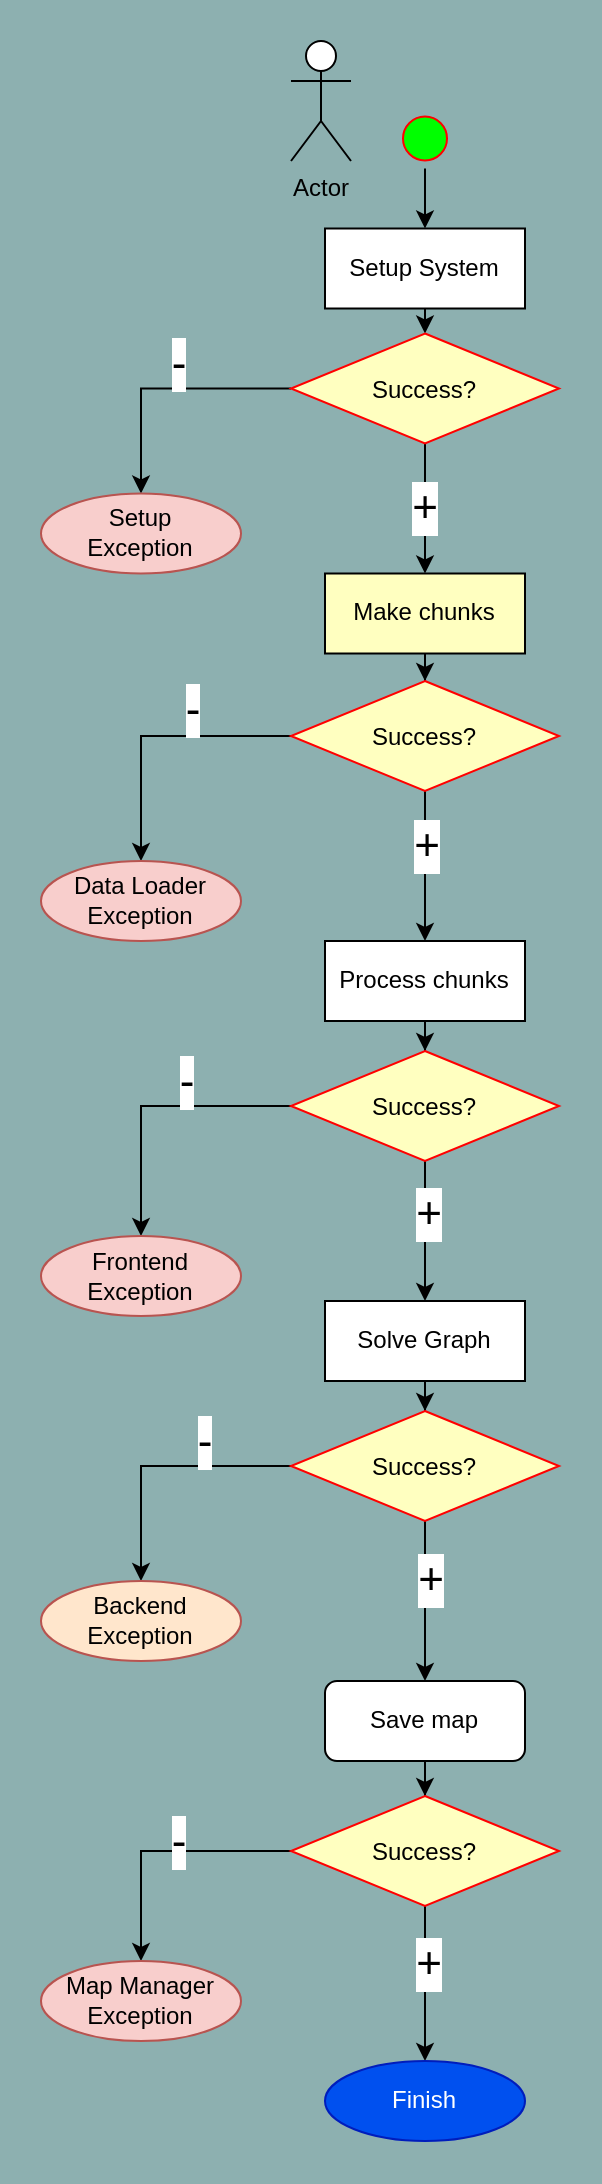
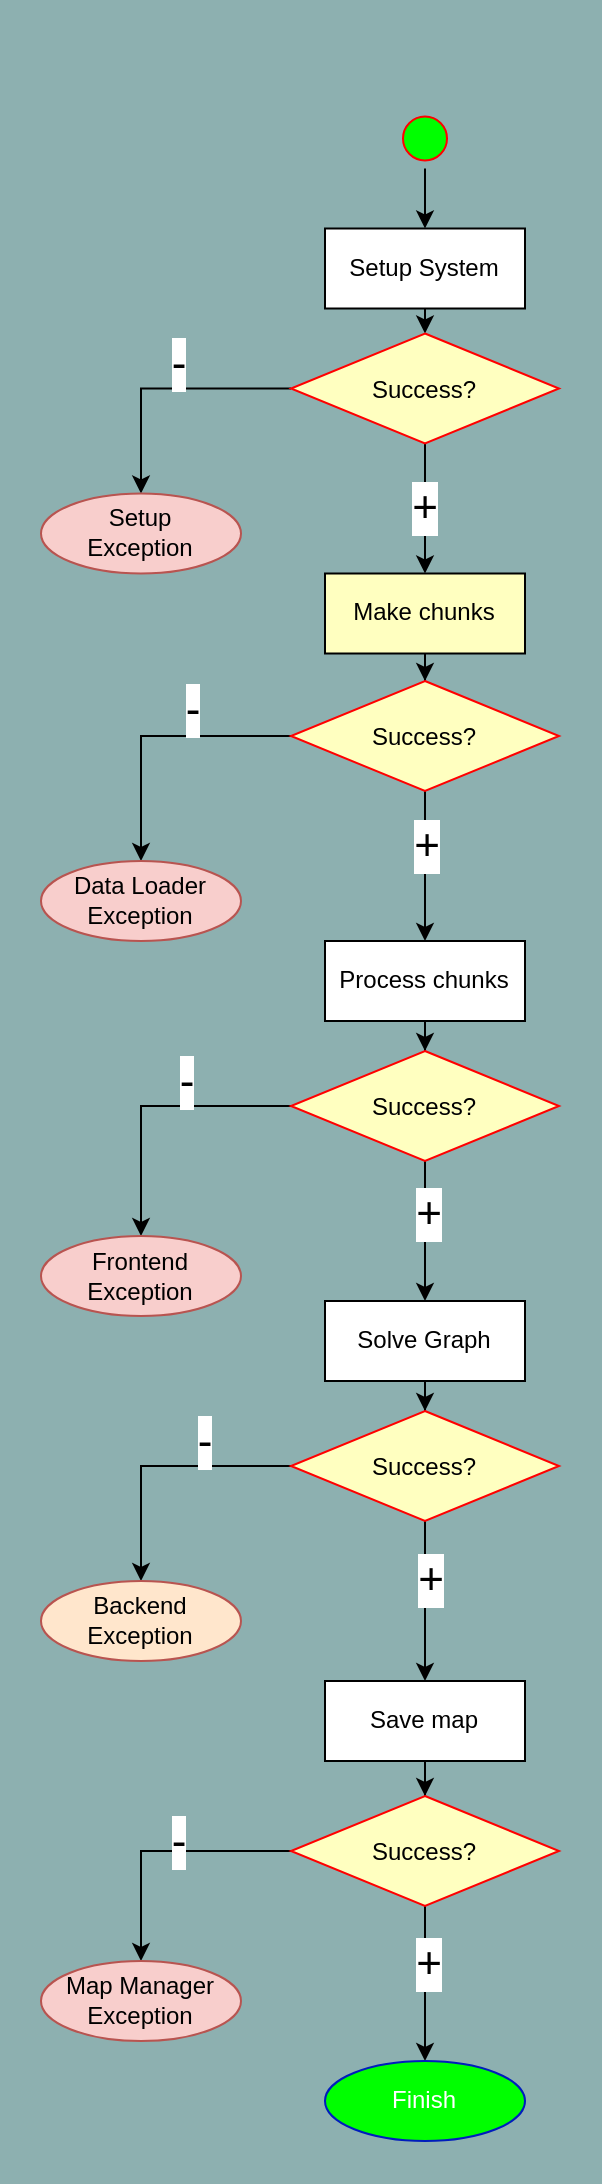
- <mxCell id="4" value="Actor" style="shape=umlActor;verticalLabelPosition=bottom;verticalAlign=top;html=1;" vertex="1" parent="1"><mxGeometry x="145" y="20" width="30" height="60" as="geometry" /></mxCell>
- <mxCell id="36" value="Save map" style="whiteSpace=wrap;html=1;align=center;rounded=1;" vertex="1" parent="1"><mxGeometry x="162" y="840" width="100" height="40" as="geometry" /></mxCell>
+ <mxCell id="36" value="Save map" style="whiteSpace=wrap;html=1;align=center;" vertex="1" parent="1"><mxGeometry x="162" y="840" width="100" height="40" as="geometry" /></mxCell>
- <mxCell id="43" value="Finish" style="ellipse;whiteSpace=wrap;html=1;align=center;fillColor=#0050ef;strokeColor=#001DBC;fontColor=#ffffff;" vertex="1" parent="1"><mxGeometry x="162" y="1030" width="100" height="40" as="geometry" /></mxCell>
+ <mxCell id="43" value="Finish" style="ellipse;whiteSpace=wrap;html=1;align=center;fillColor=#00ff00;strokeColor=#001DBC;fontColor=#ffffff;" vertex="1" parent="1"><mxGeometry x="162" y="1030" width="100" height="40" as="geometry" /></mxCell>
